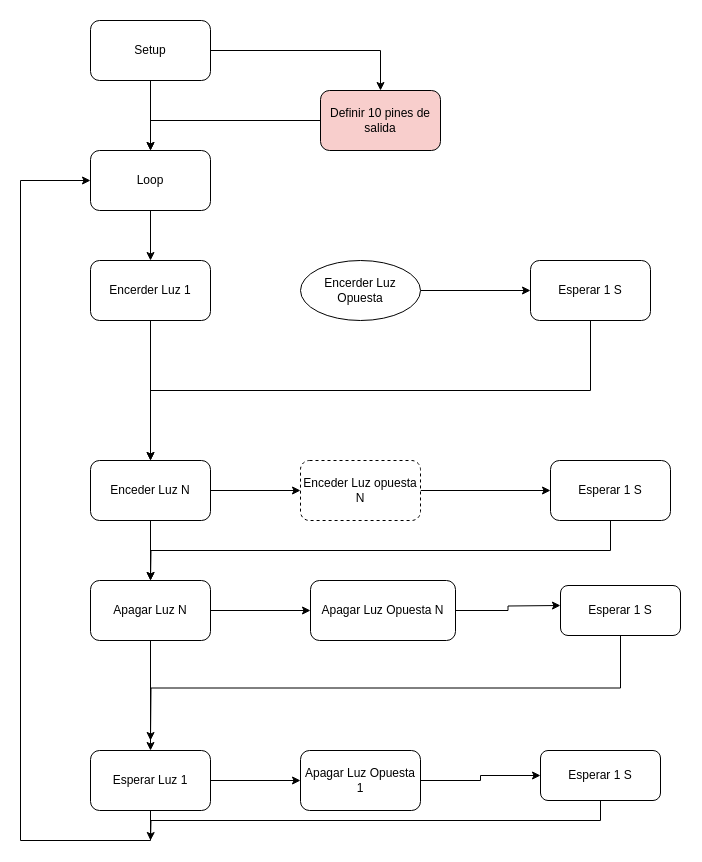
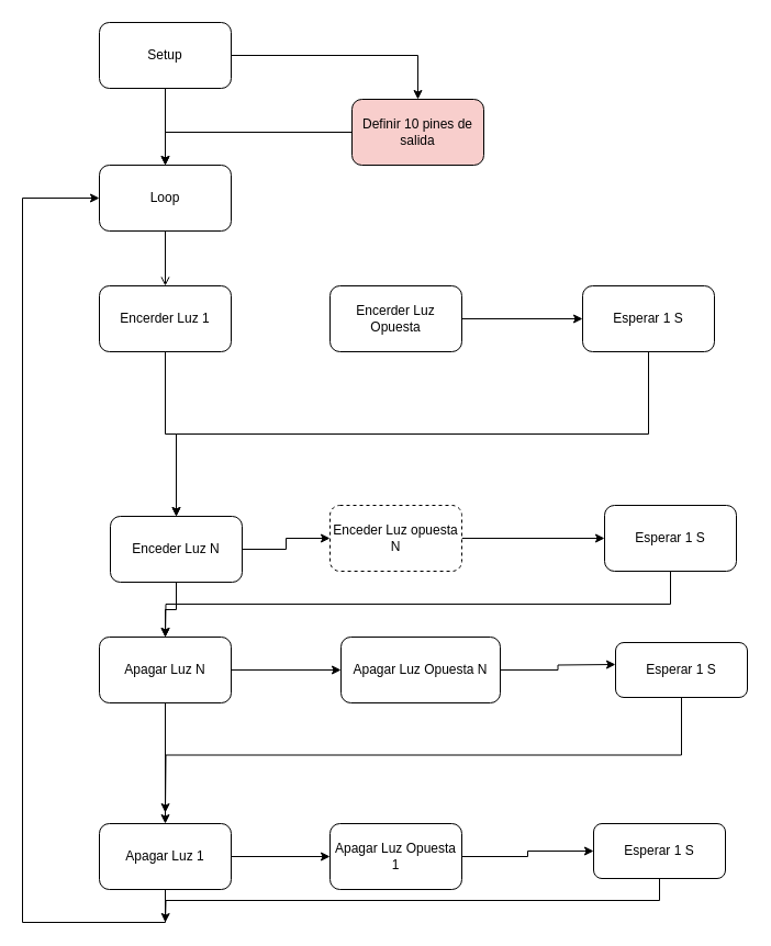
- <mxCell id="17" style="edgeStyle=orthogonalEdgeStyle;rounded=0;orthogonalLoop=1;jettySize=auto;html=1;" edge="1" parent="1" source="18" target="8"><mxGeometry relative="1" as="geometry" /></mxCell>
+ <mxCell id="17" style="edgeStyle=orthogonalEdgeStyle;rounded=0;orthogonalLoop=1;jettySize=auto;html=1;endArrow=open;" edge="1" parent="1" source="18" target="8"><mxGeometry relative="1" as="geometry" /></mxCell>
- <mxCell id="25" value="Encerder Luz Opuesta" style="ellipse;whiteSpace=wrap;html=1;" vertex="1" parent="1"><mxGeometry x="300" y="260" width="120" height="60" as="geometry" /></mxCell>
+ <mxCell id="25" value="Encerder Luz Opuesta" style="whiteSpace=wrap;html=1;rounded=1;" vertex="1" parent="1"><mxGeometry x="300" y="260" width="120" height="60" as="geometry" /></mxCell>
- <mxCell id="14" value="Enceder Luz N" style="whiteSpace=wrap;html=1;rounded=1;" vertex="1" parent="1"><mxGeometry x="90" y="460" width="120" height="60" as="geometry" /></mxCell>
+ <mxCell id="14" value="Enceder Luz N" style="whiteSpace=wrap;html=1;rounded=1;" vertex="1" parent="1"><mxGeometry x="100" y="470" width="120" height="60" as="geometry" /></mxCell>
- <mxCell id="23" value="Esperar Luz 1" style="rounded=1;whiteSpace=wrap;html=1;" vertex="1" parent="1"><mxGeometry x="90" y="750" width="120" height="60" as="geometry" /></mxCell>
+ <mxCell id="23" value="Apagar Luz 1" style="rounded=1;whiteSpace=wrap;html=1;" vertex="1" parent="1"><mxGeometry x="90" y="750" width="120" height="60" as="geometry" /></mxCell>
